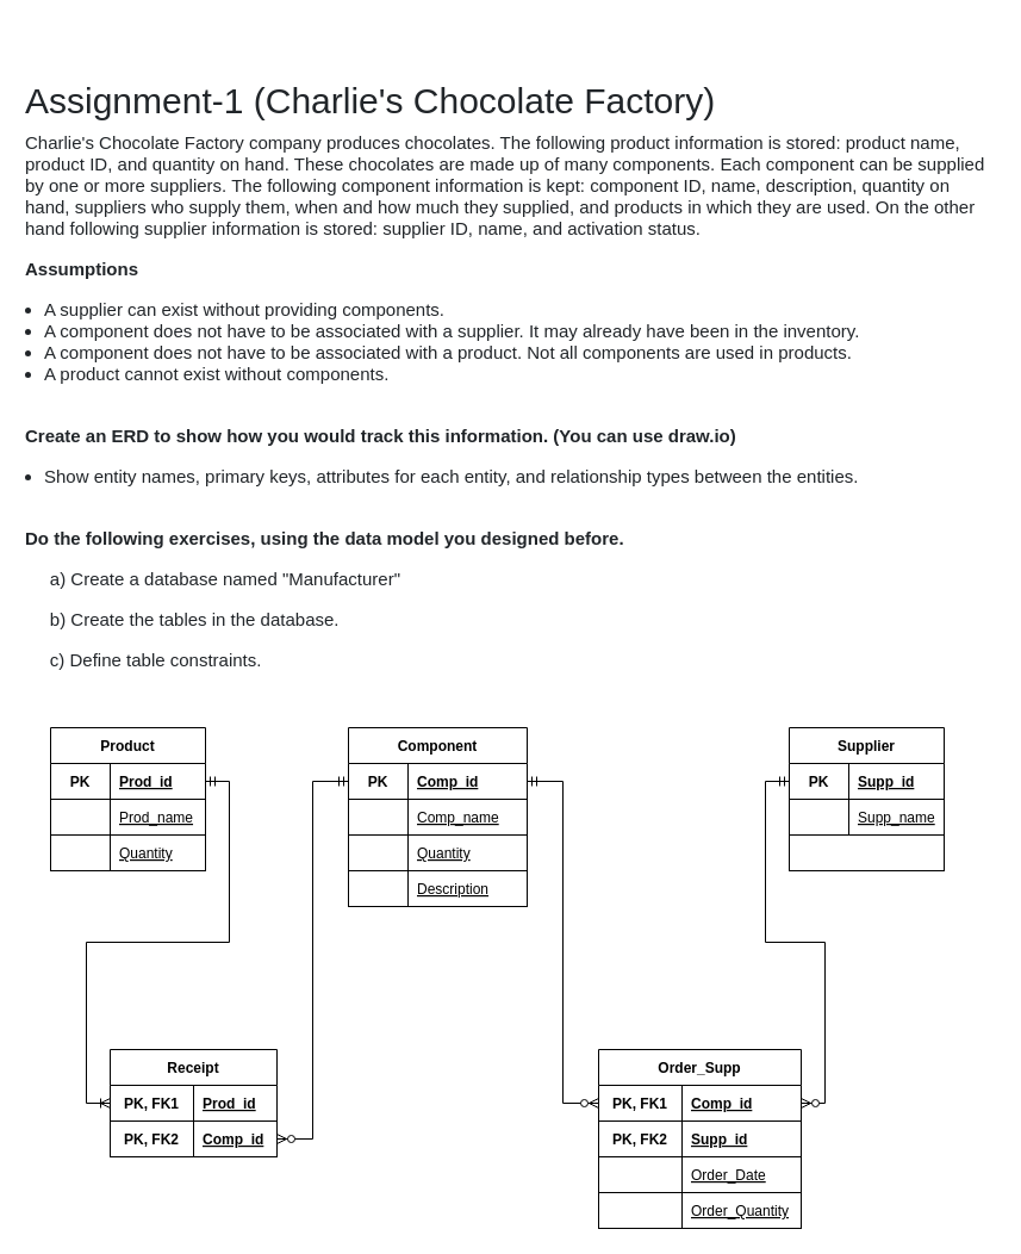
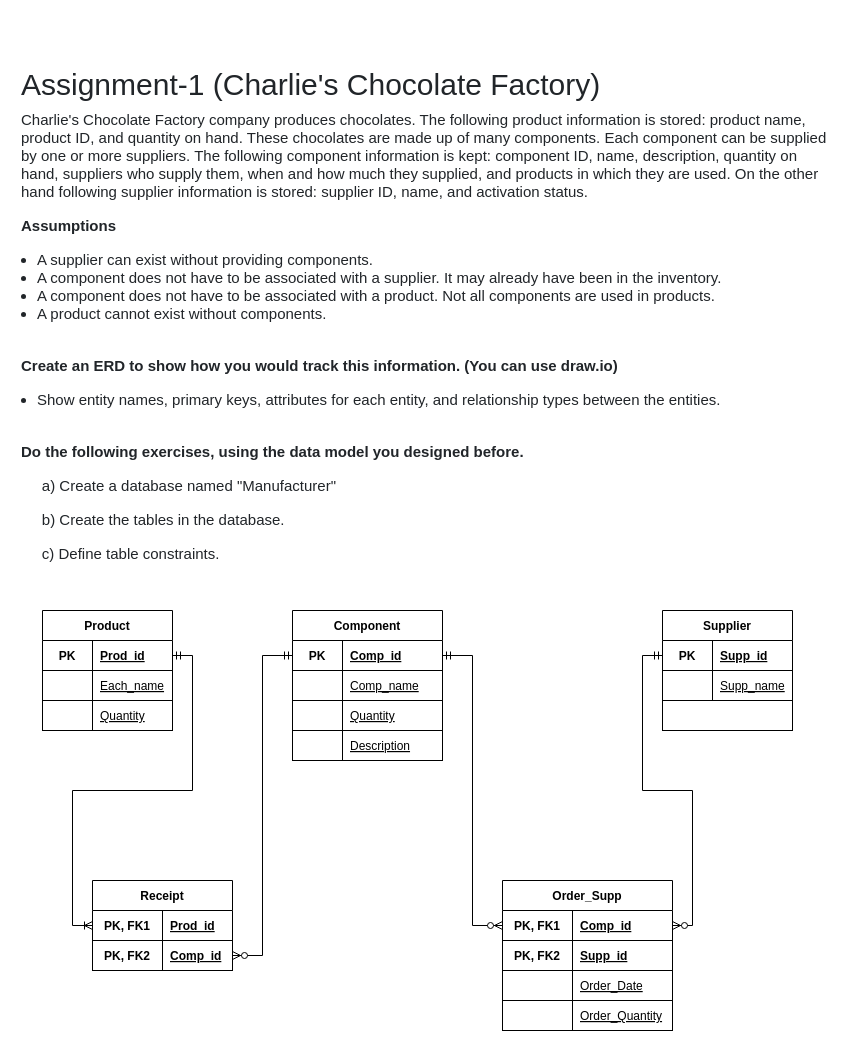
- <mxCell id="41" value="Prod_name" style="shape=partialRectangle;connectable=0;fillColor=none;top=0;left=0;bottom=0;right=0;align=left;spacingLeft=6;fontStyle=4;overflow=hidden;" parent="39" vertex="1"><mxGeometry x="50" width="80" height="30" as="geometry" /></mxCell>
+ <mxCell id="41" value="Each_name" style="shape=partialRectangle;connectable=0;fillColor=none;top=0;left=0;bottom=0;right=0;align=left;spacingLeft=6;fontStyle=4;overflow=hidden;" parent="39" vertex="1"><mxGeometry x="50" width="80" height="30" as="geometry" /></mxCell>
